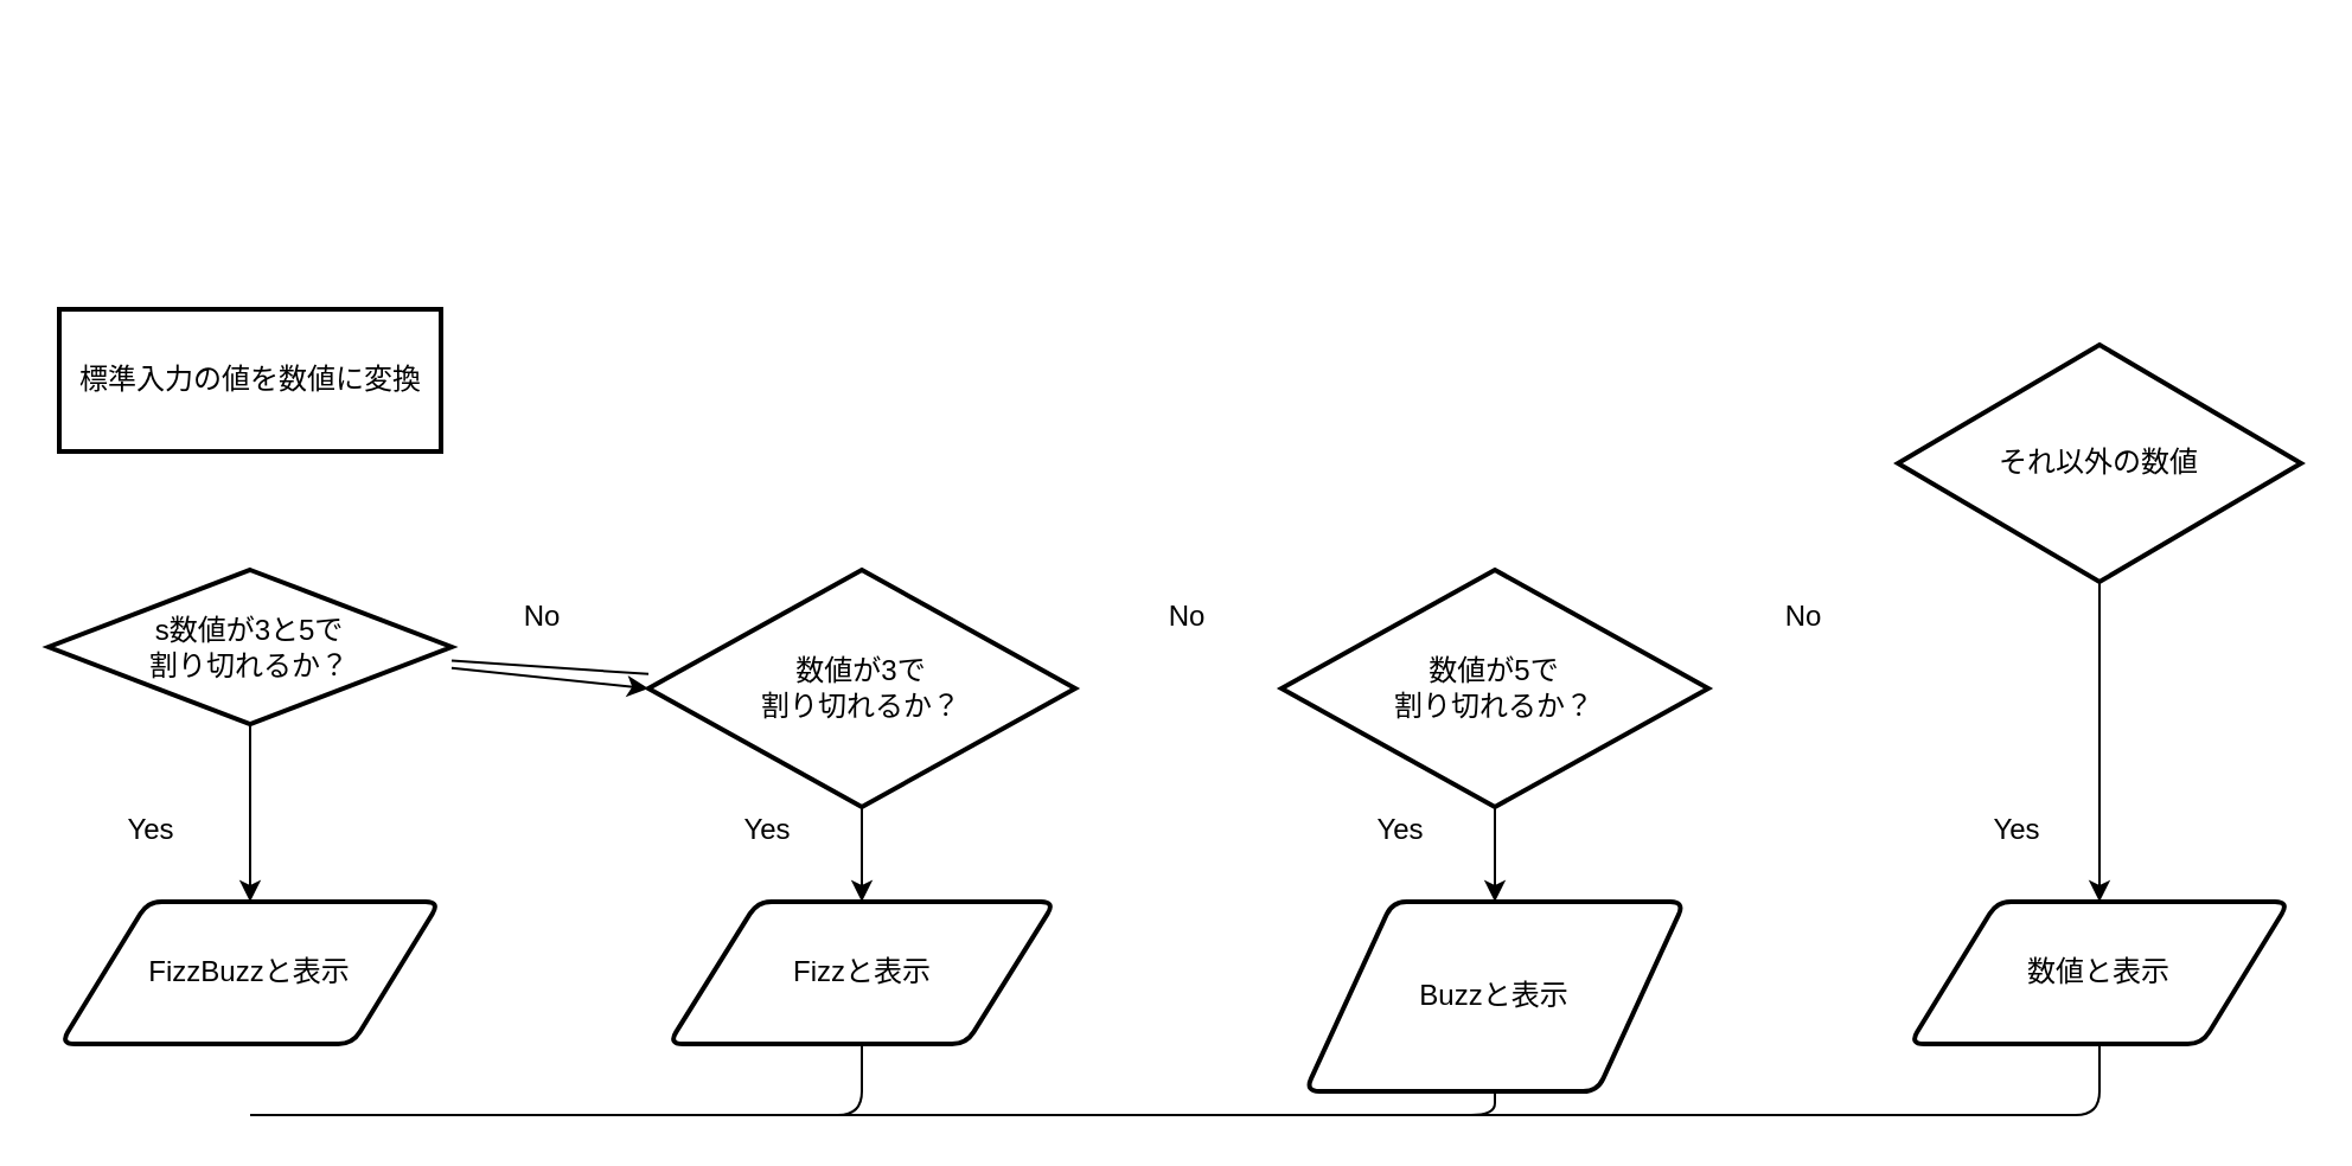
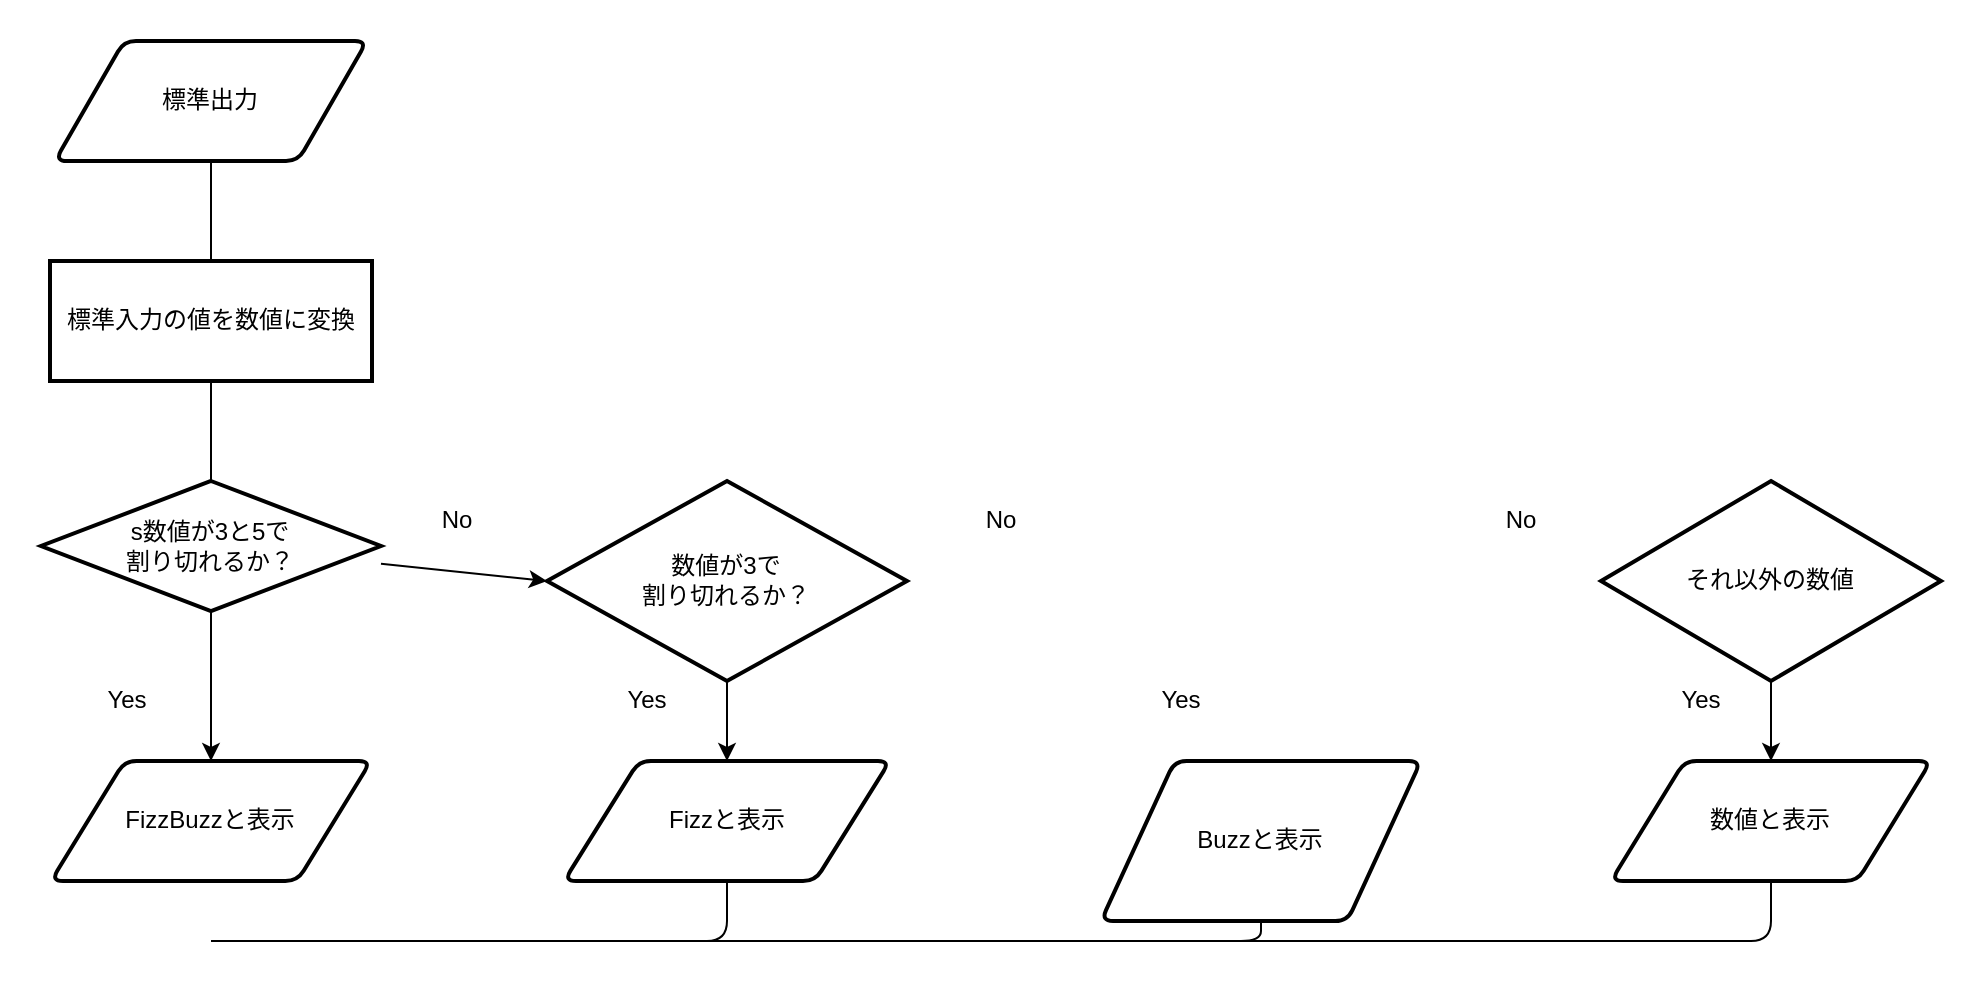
+ <mxCell id="2" value="&lt;font style=&quot;vertical-align: inherit&quot;&gt;&lt;font style=&quot;vertical-align: inherit&quot;&gt;標準出力&lt;/font&gt;&lt;/font&gt;" style="shape=parallelogram;html=1;strokeWidth=2;perimeter=parallelogramPerimeter;whiteSpace=wrap;rounded=1;arcSize=12;size=0.221;" vertex="1" parent="1"><mxGeometry x="27" y="20" width="156" height="60" as="geometry" /></mxCell>
+ <mxCell id="4" value="" style="endArrow=none;html=1;entryX=0.5;entryY=1;entryDx=0;entryDy=0;exitX=0.5;exitY=0;exitDx=0;exitDy=0;" edge="1" parent="1" source="3" target="2"><mxGeometry width="50" height="50" relative="1" as="geometry"><mxPoint x="105" y="120" as="sourcePoint" /><mxPoint x="127" y="80" as="targetPoint" /><Array as="points"><mxPoint x="105" y="100" /></Array></mxGeometry></mxCell>
- <mxCell id="28" value="それ以外の数値" style="strokeWidth=2;html=1;shape=mxgraph.flowchart.decision;whiteSpace=wrap;" vertex="1" parent="1"><mxGeometry x="800" y="145" width="170" height="100" as="geometry" /></mxCell>
+ <mxCell id="28" value="それ以外の数値" style="strokeWidth=2;html=1;shape=mxgraph.flowchart.decision;whiteSpace=wrap;" vertex="1" parent="1"><mxGeometry x="800" y="240" width="170" height="100" as="geometry" /></mxCell>
- <mxCell id="13" value="" style="endArrow=none;html=1;" edge="1" parent="1" source="8" target="15"><mxGeometry width="50" height="50" relative="1" as="geometry"><mxPoint x="223" y="290" as="sourcePoint" /><mxPoint x="273" y="240" as="targetPoint" /></mxGeometry></mxCell>
+ <mxCell id="13" value="" style="endArrow=none;html=1;entryX=0.5;entryY=1;entryDx=0;entryDy=0;" edge="1" parent="1" source="8" target="3"><mxGeometry width="50" height="50" relative="1" as="geometry"><mxPoint x="223" y="290" as="sourcePoint" /><mxPoint x="273" y="240" as="targetPoint" /></mxGeometry></mxCell>
- <mxCell id="21" value="&lt;font style=&quot;vertical-align: inherit&quot;&gt;&lt;font style=&quot;vertical-align: inherit&quot;&gt;数値が5で&lt;br&gt;割り切れるか？&lt;br&gt;&lt;/font&gt;&lt;/font&gt;" style="strokeWidth=2;html=1;shape=mxgraph.flowchart.decision;whiteSpace=wrap;" vertex="1" parent="1"><mxGeometry x="540" y="240" width="180" height="100" as="geometry" /></mxCell>
- <mxCell id="20" style="edgeStyle=none;rounded=0;orthogonalLoop=1;jettySize=auto;html=1;entryX=0.5;entryY=0;entryDx=0;entryDy=0;" edge="1" parent="1" source="21" target="22"><mxGeometry relative="1" as="geometry" /></mxCell>
